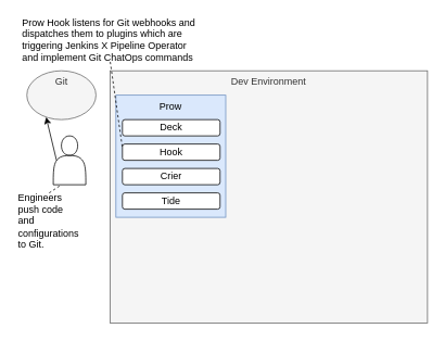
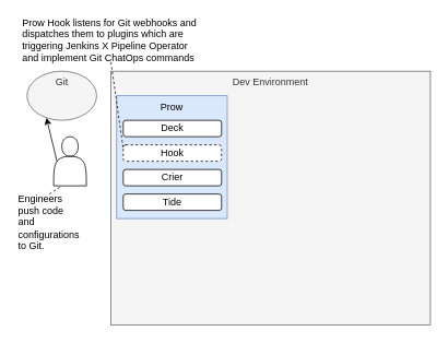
- <mxCell id="4" value="Hook" style="rounded=1;whiteSpace=wrap;html=1;" parent="1" vertex="1"><mxGeometry x="150" y="176" width="120" height="20" as="geometry" /></mxCell>
+ <mxCell id="4" value="Hook" style="rounded=1;whiteSpace=wrap;html=1;dashed=1;" parent="1" vertex="1"><mxGeometry x="150" y="176" width="120" height="20" as="geometry" /></mxCell>
